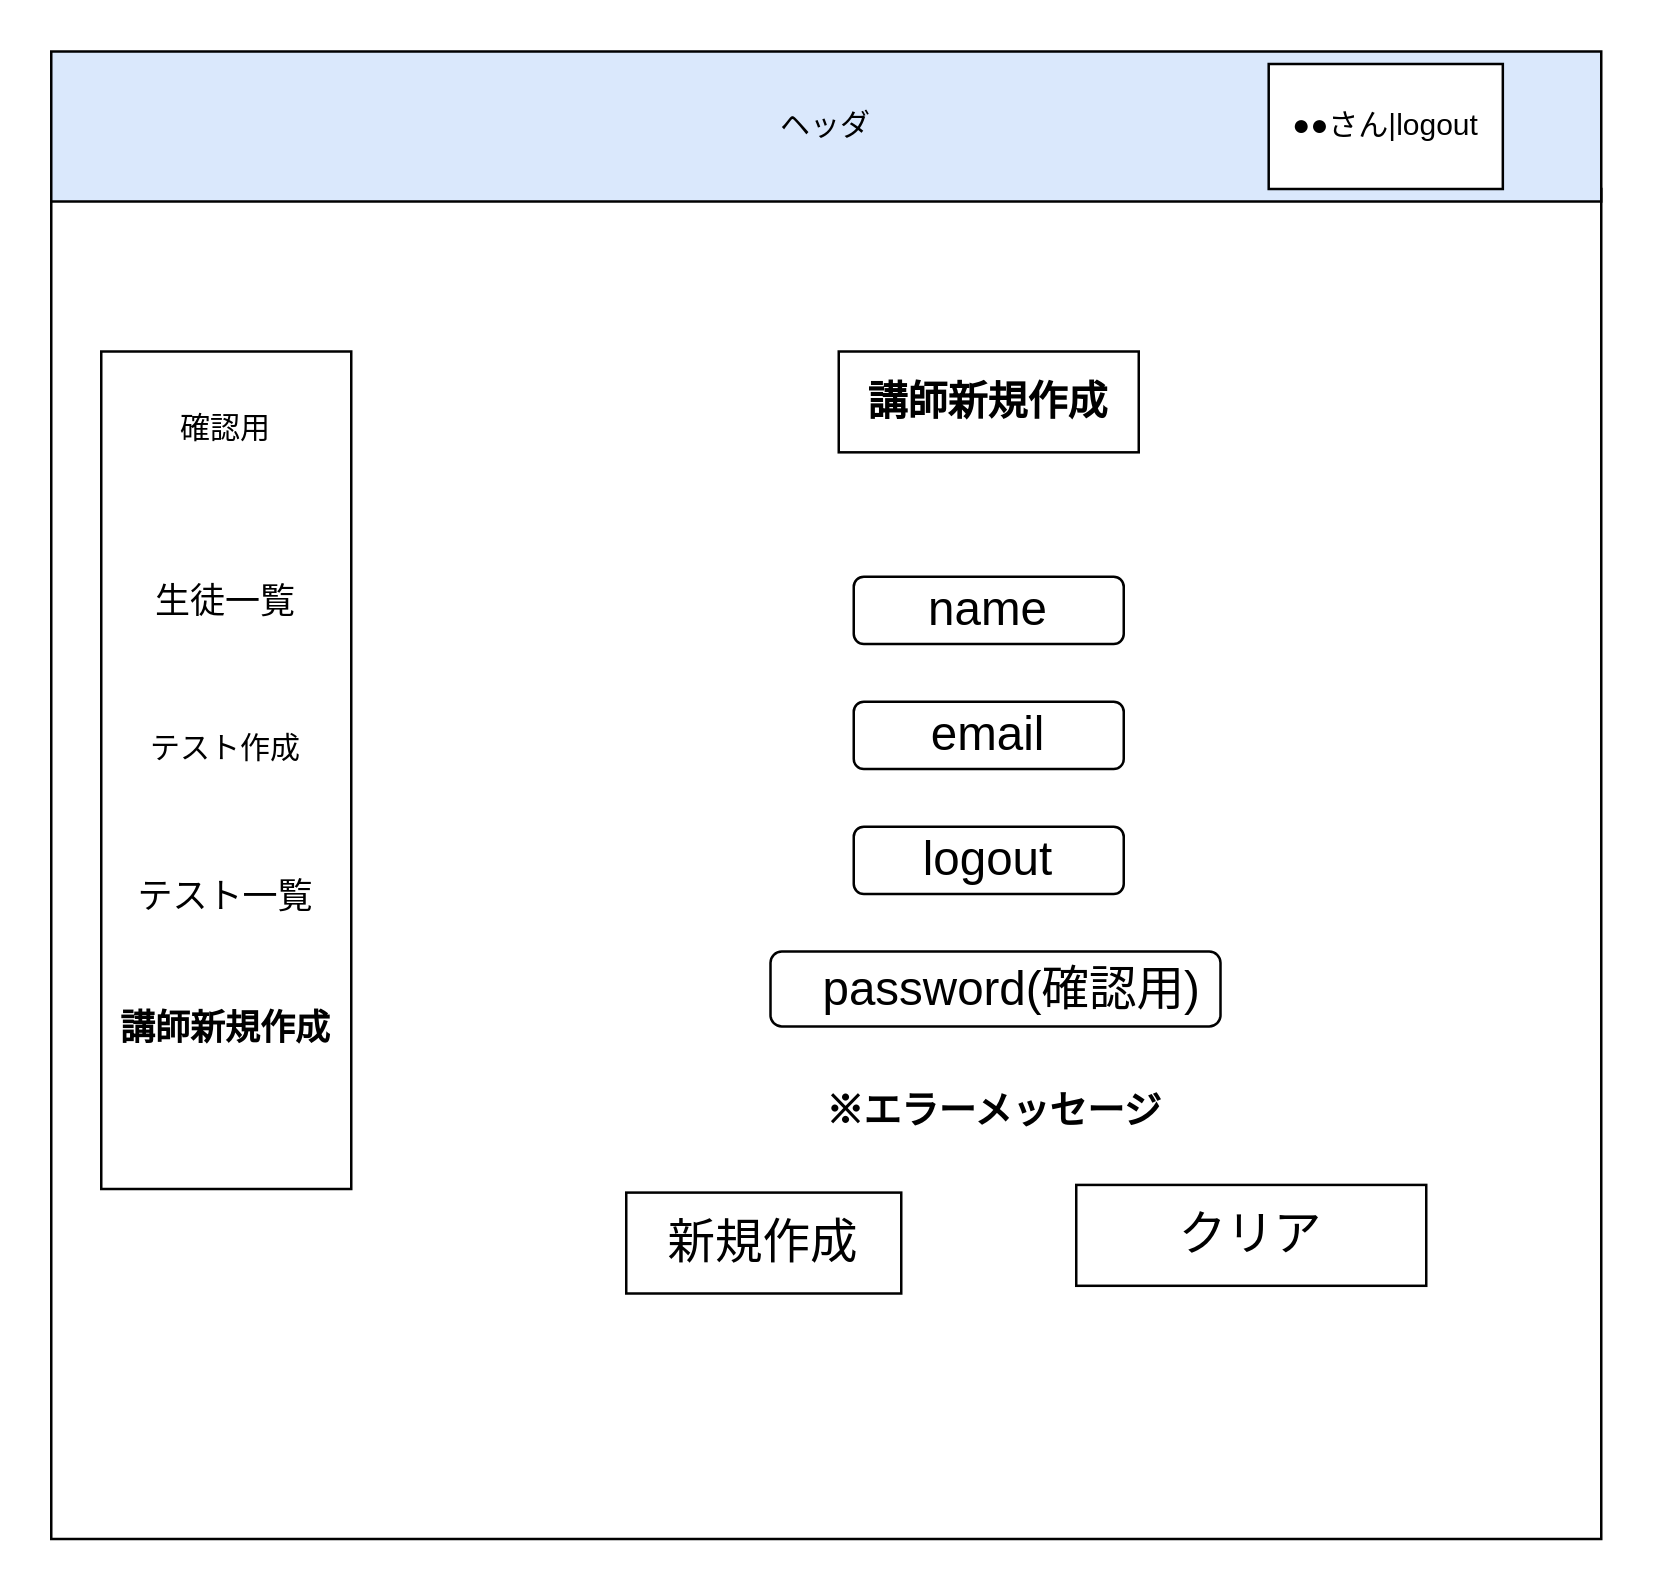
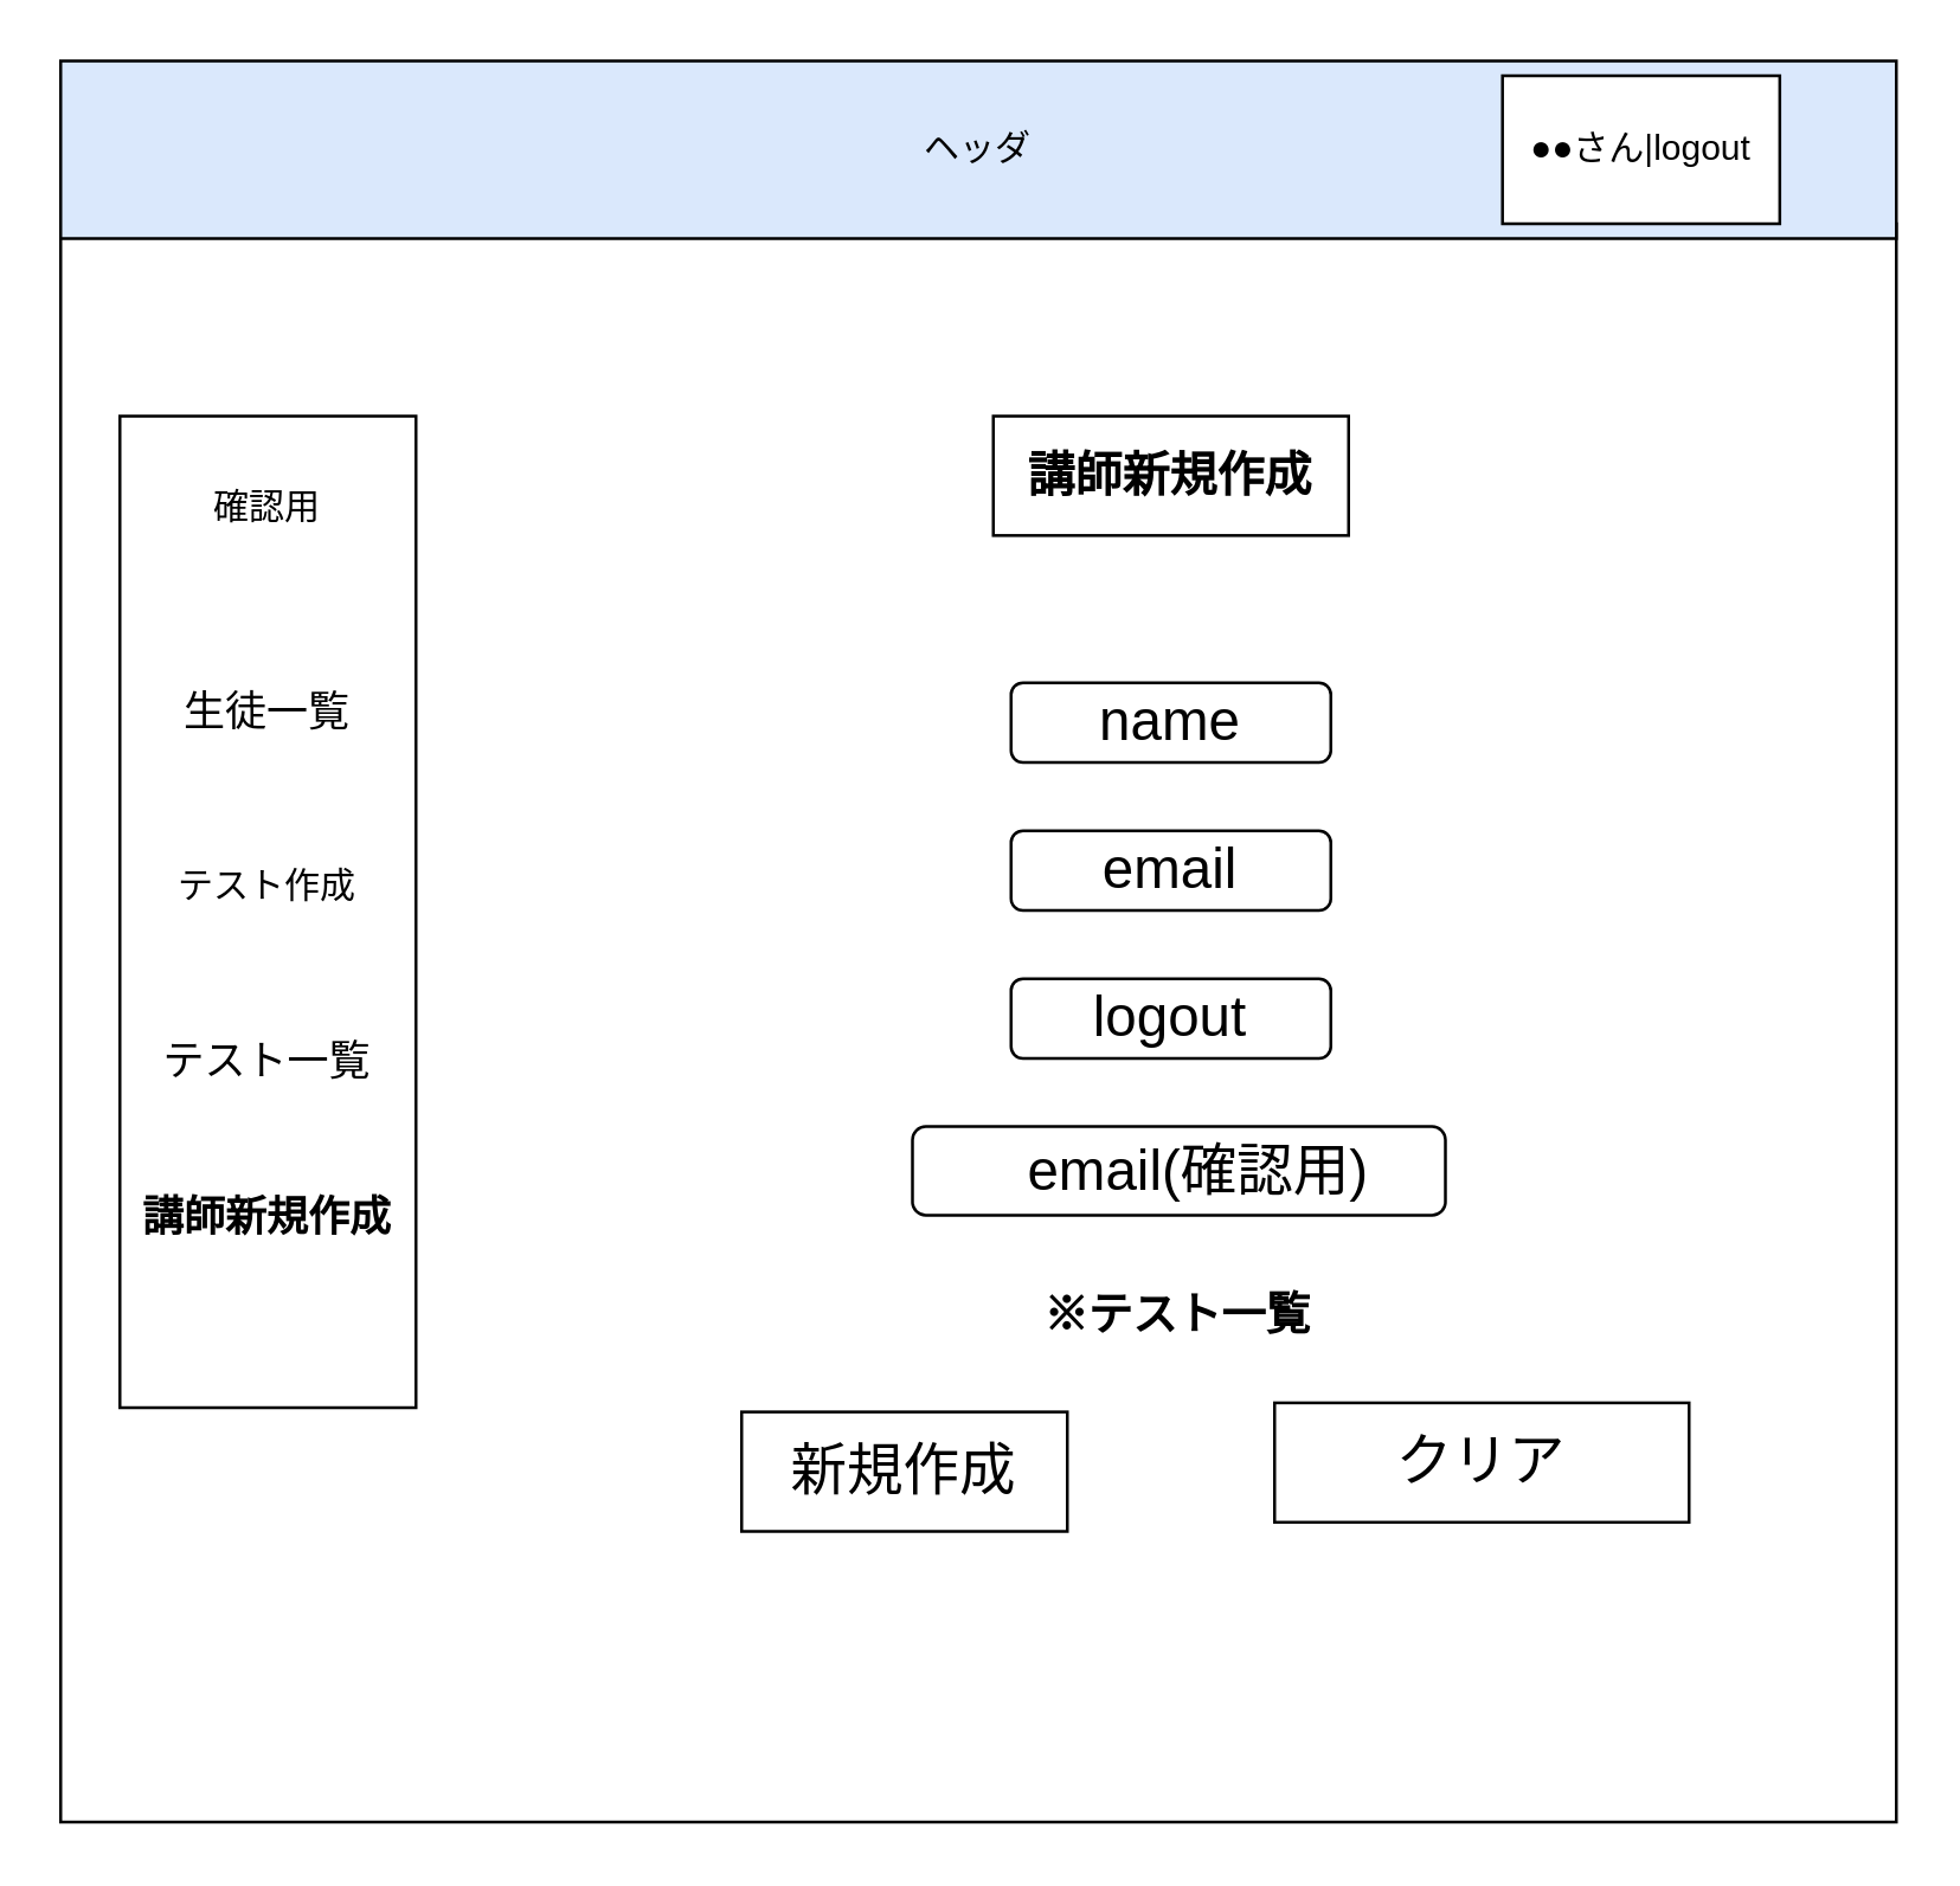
- <mxCell id="31" value="password(確認用)" style="text;html=1;strokeColor=none;fillColor=none;align=center;verticalAlign=middle;whiteSpace=wrap;rounded=0;fontSize=19;" vertex="1" parent="12"><mxGeometry x="80" y="262.36" width="189" height="47.09" as="geometry" /></mxCell>
+ <mxCell id="31" value="email(確認用)" style="text;html=1;strokeColor=none;fillColor=none;align=center;verticalAlign=middle;whiteSpace=wrap;rounded=0;fontSize=19;" vertex="1" parent="12"><mxGeometry x="80" y="262.36" width="189" height="47.09" as="geometry" /></mxCell>
- <mxCell id="21" value="※エラーメッセージ" style="text;html=1;strokeColor=none;fillColor=none;align=center;verticalAlign=middle;whiteSpace=wrap;rounded=0;fontStyle=1;fontSize=15;" vertex="1" parent="12"><mxGeometry x="89.2" y="326.27" width="157" height="13.45" as="geometry" /></mxCell>
+ <mxCell id="21" value="※テスト一覧" style="text;html=1;strokeColor=none;fillColor=none;align=center;verticalAlign=middle;whiteSpace=wrap;rounded=0;fontStyle=1;fontSize=15;" vertex="1" parent="12"><mxGeometry x="89.2" y="326.27" width="157" height="13.45" as="geometry" /></mxCell>
